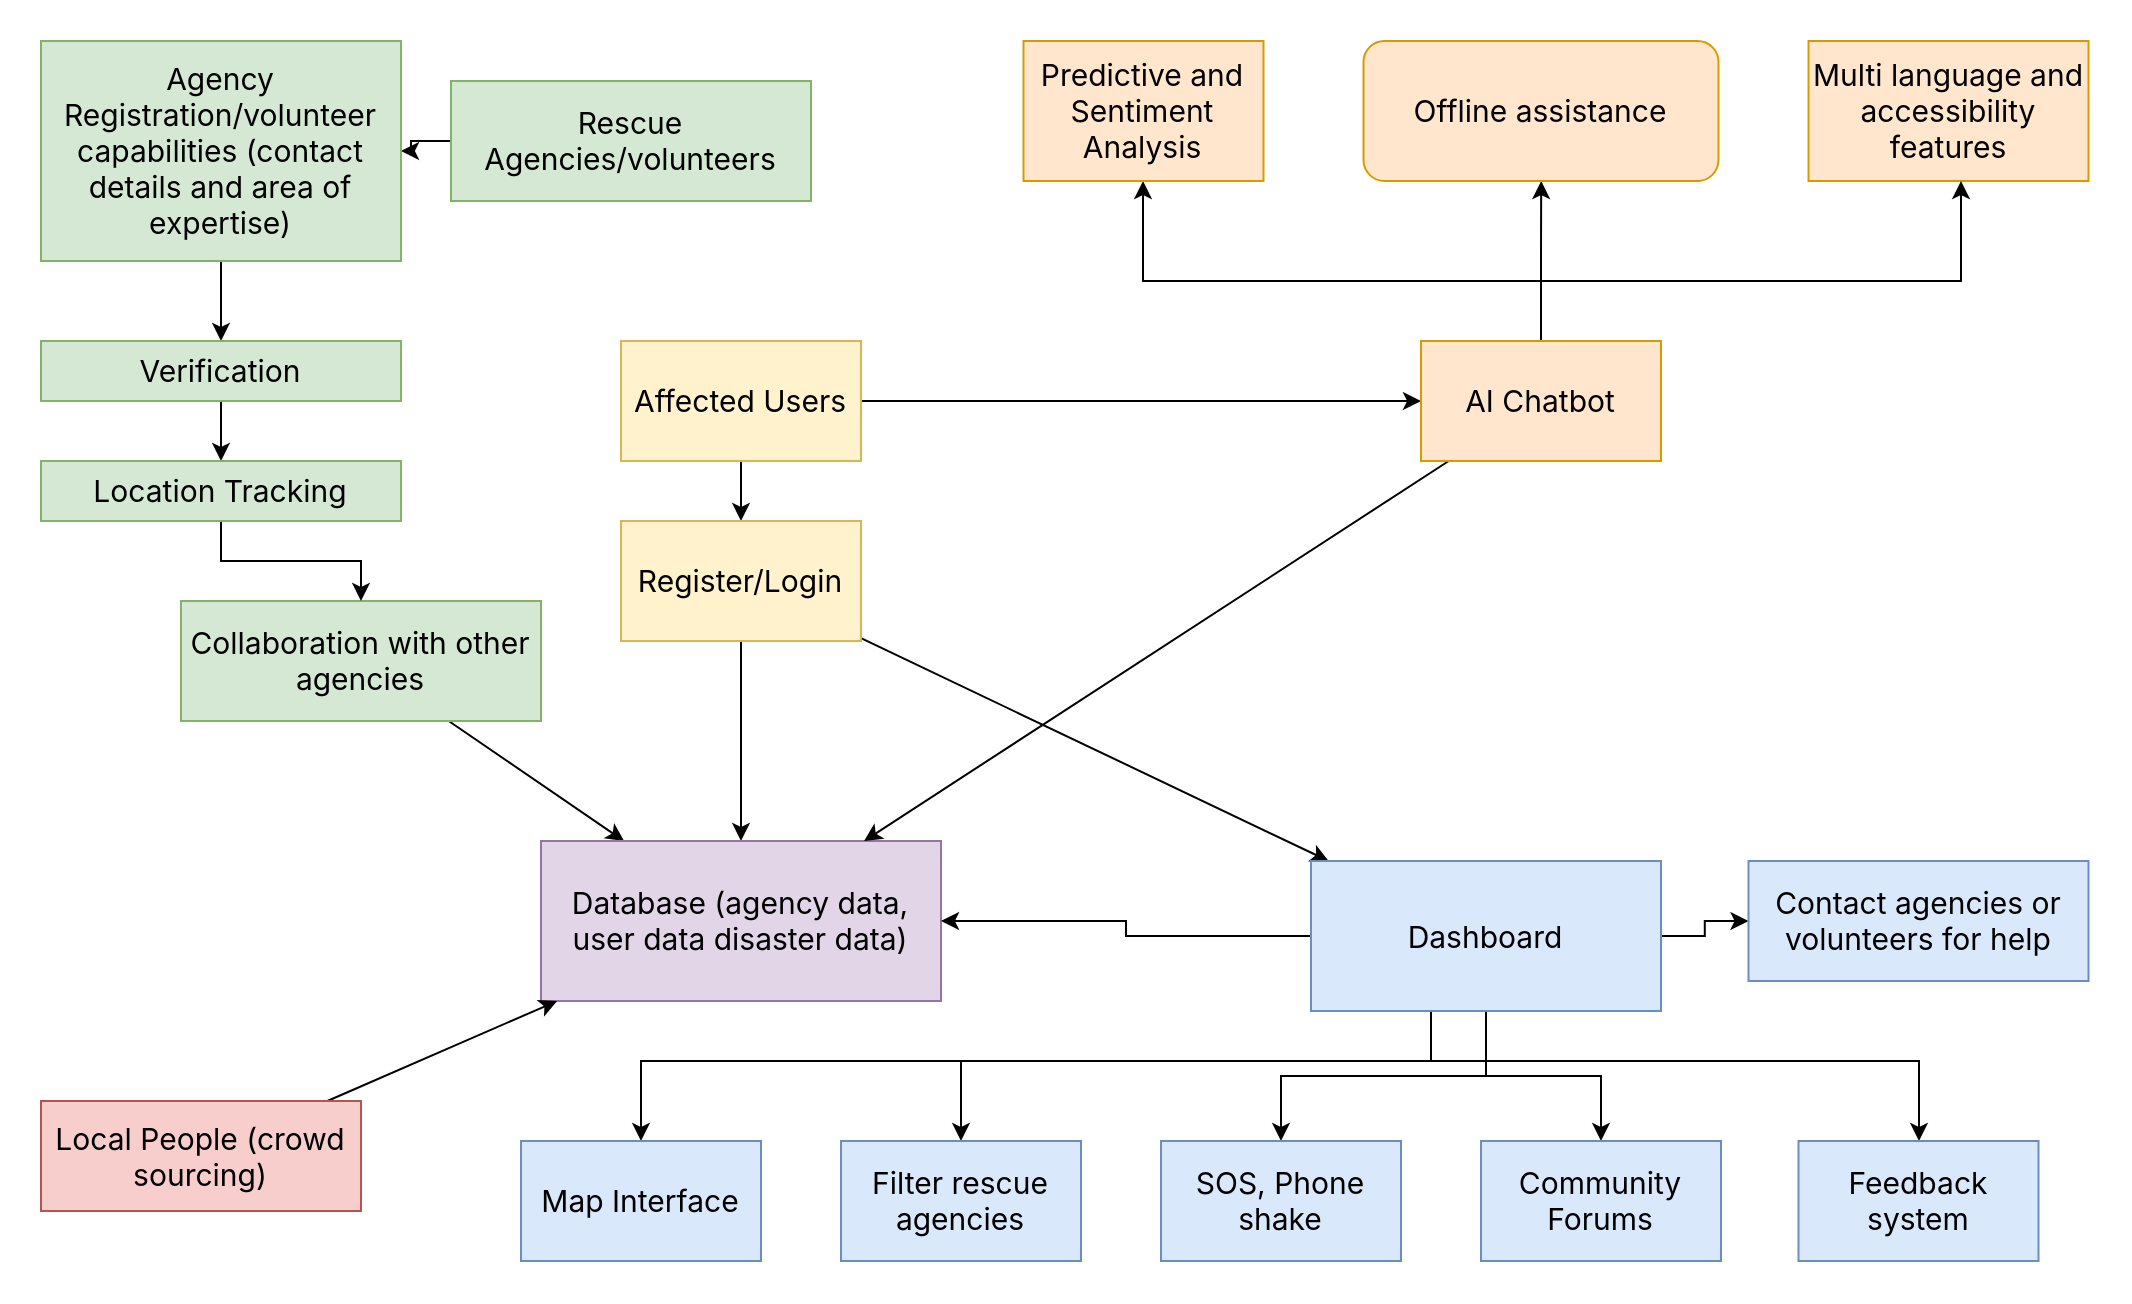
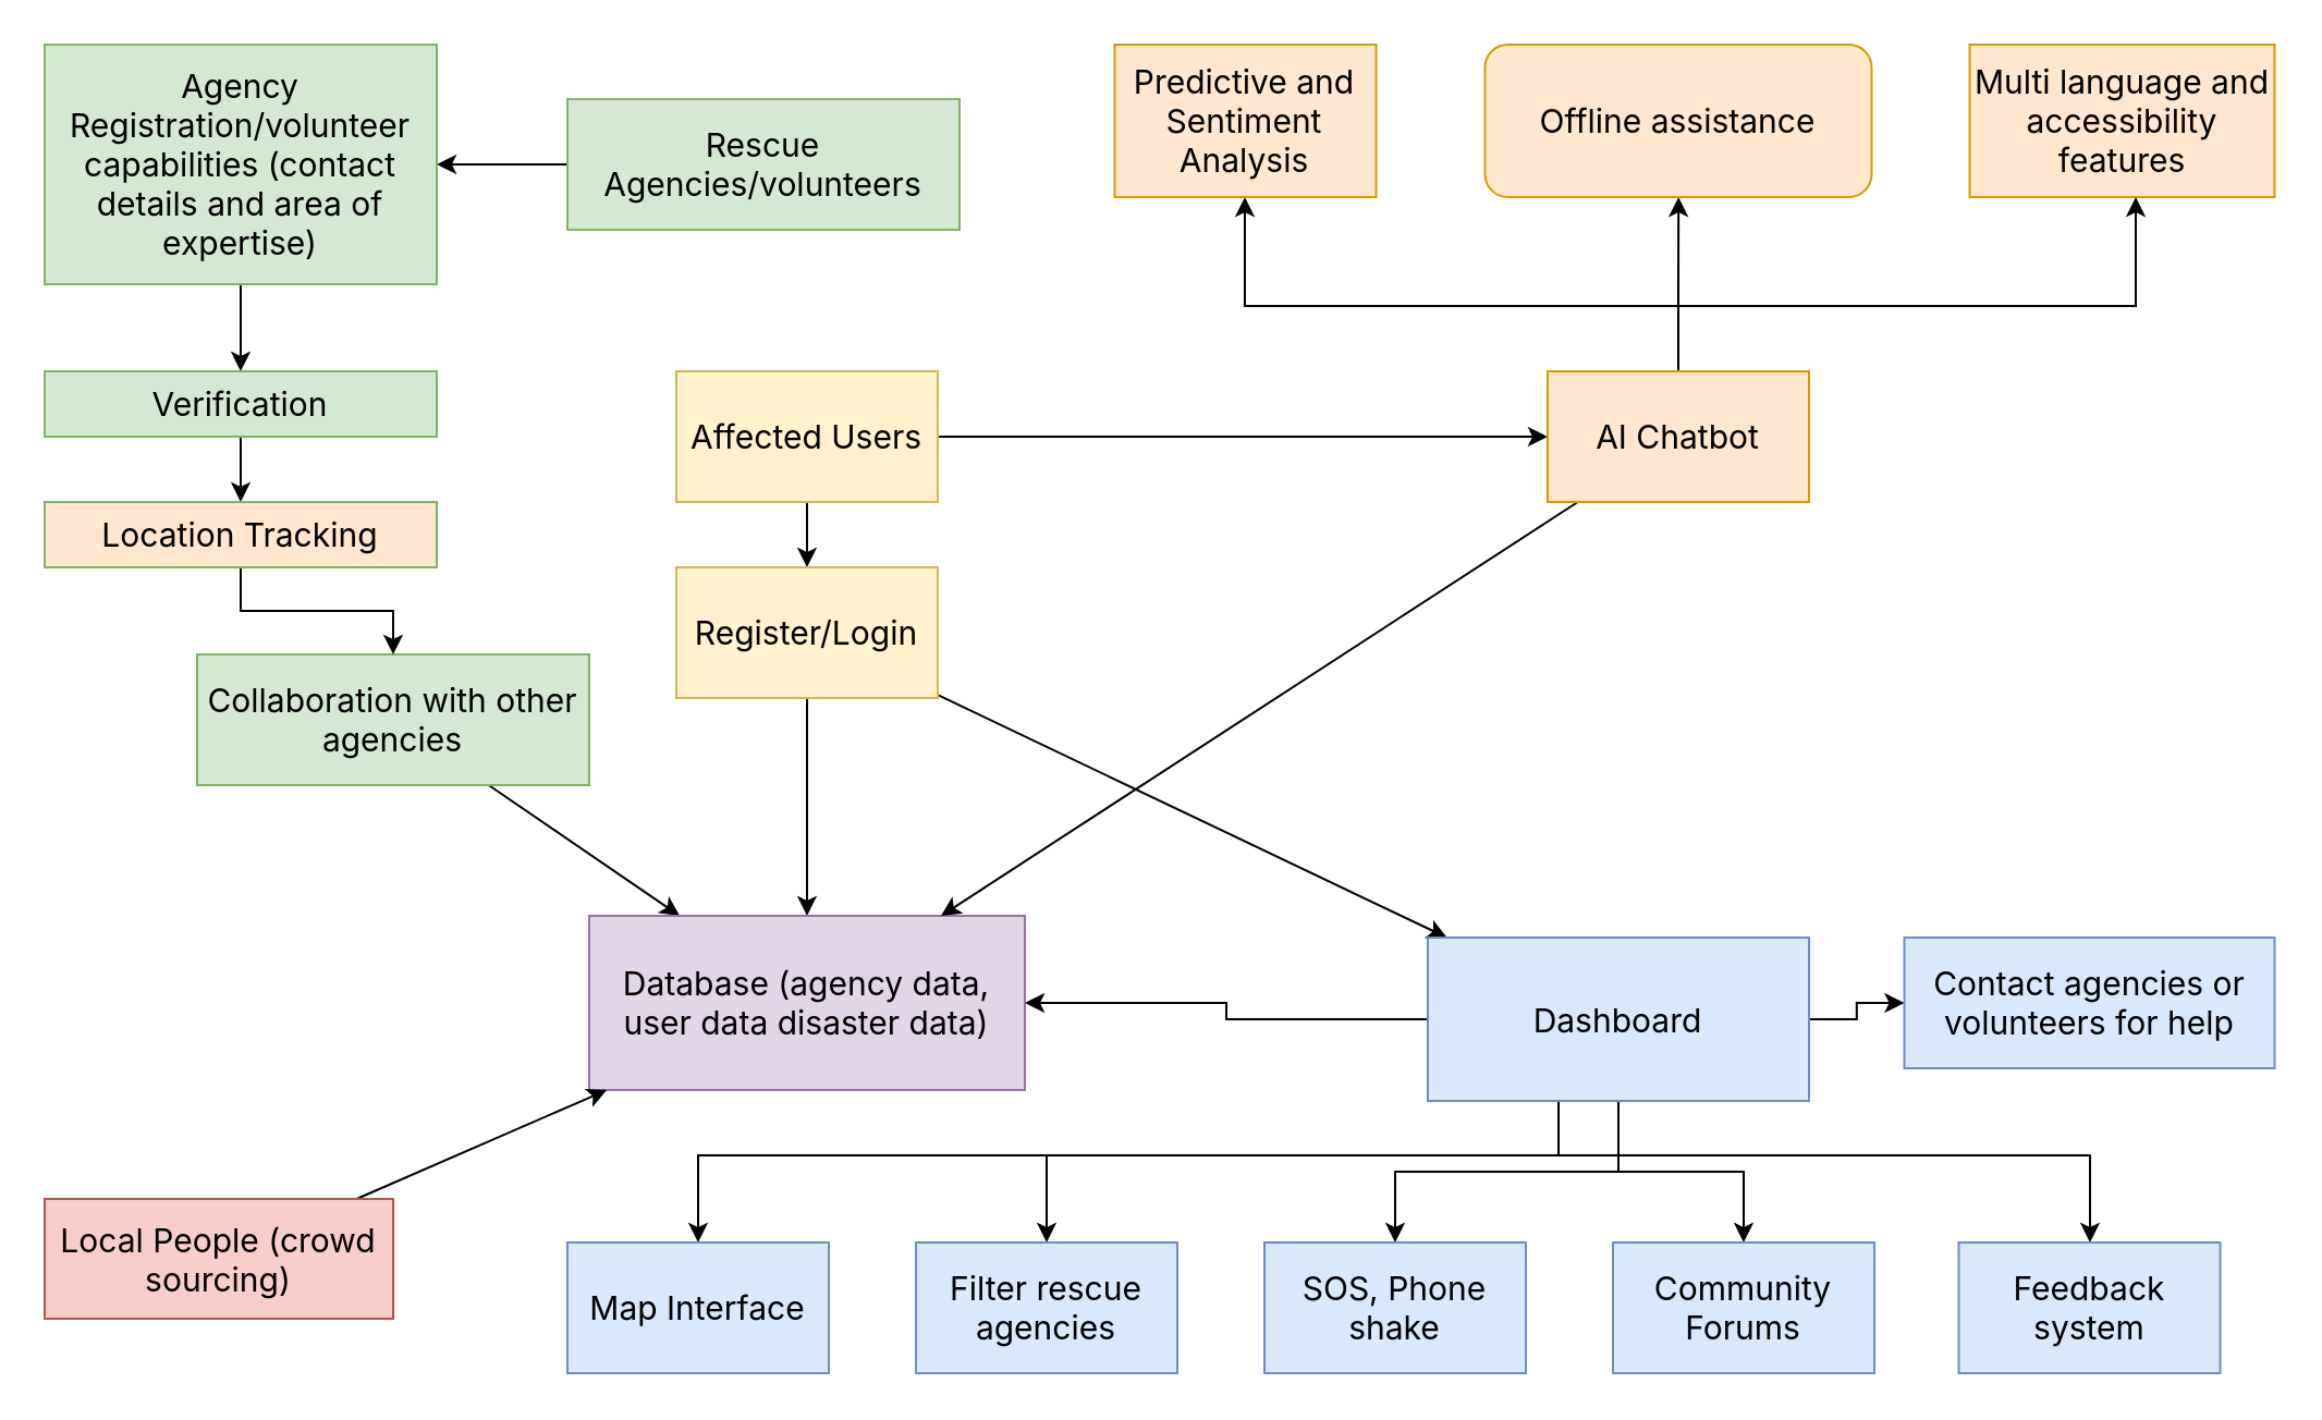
- <mxCell id="3" value="Rescue Agencies/volunteers" style="rounded=0;whiteSpace=wrap;html=1;fillColor=#d5e8d4;fontFamily=Inter;fontSize=15;strokeColor=#82b366;glass=0;" parent="1" vertex="1"><mxGeometry x="225" y="40" width="180" height="60" as="geometry" /></mxCell>
+ <mxCell id="3" value="Rescue Agencies/volunteers" style="rounded=0;whiteSpace=wrap;html=1;fillColor=#d5e8d4;fontFamily=Inter;fontSize=15;strokeColor=#82b366;glass=0;" parent="1" vertex="1"><mxGeometry x="260" y="45" width="180" height="60" as="geometry" /></mxCell>
- <mxCell id="42" value="Location Tracking" style="rounded=0;whiteSpace=wrap;html=1;fillColor=#d5e8d4;fontFamily=Inter;fontSize=15;strokeColor=#82b366;glass=0;" parent="1" vertex="1"><mxGeometry x="20" y="230" width="180" height="30" as="geometry" /></mxCell>
+ <mxCell id="42" value="Location Tracking" style="rounded=0;whiteSpace=wrap;html=1;fillColor=#ffe6cc;fontFamily=Inter;fontSize=15;strokeColor=#82b366;glass=0;" parent="1" vertex="1"><mxGeometry x="20" y="230" width="180" height="30" as="geometry" /></mxCell>
